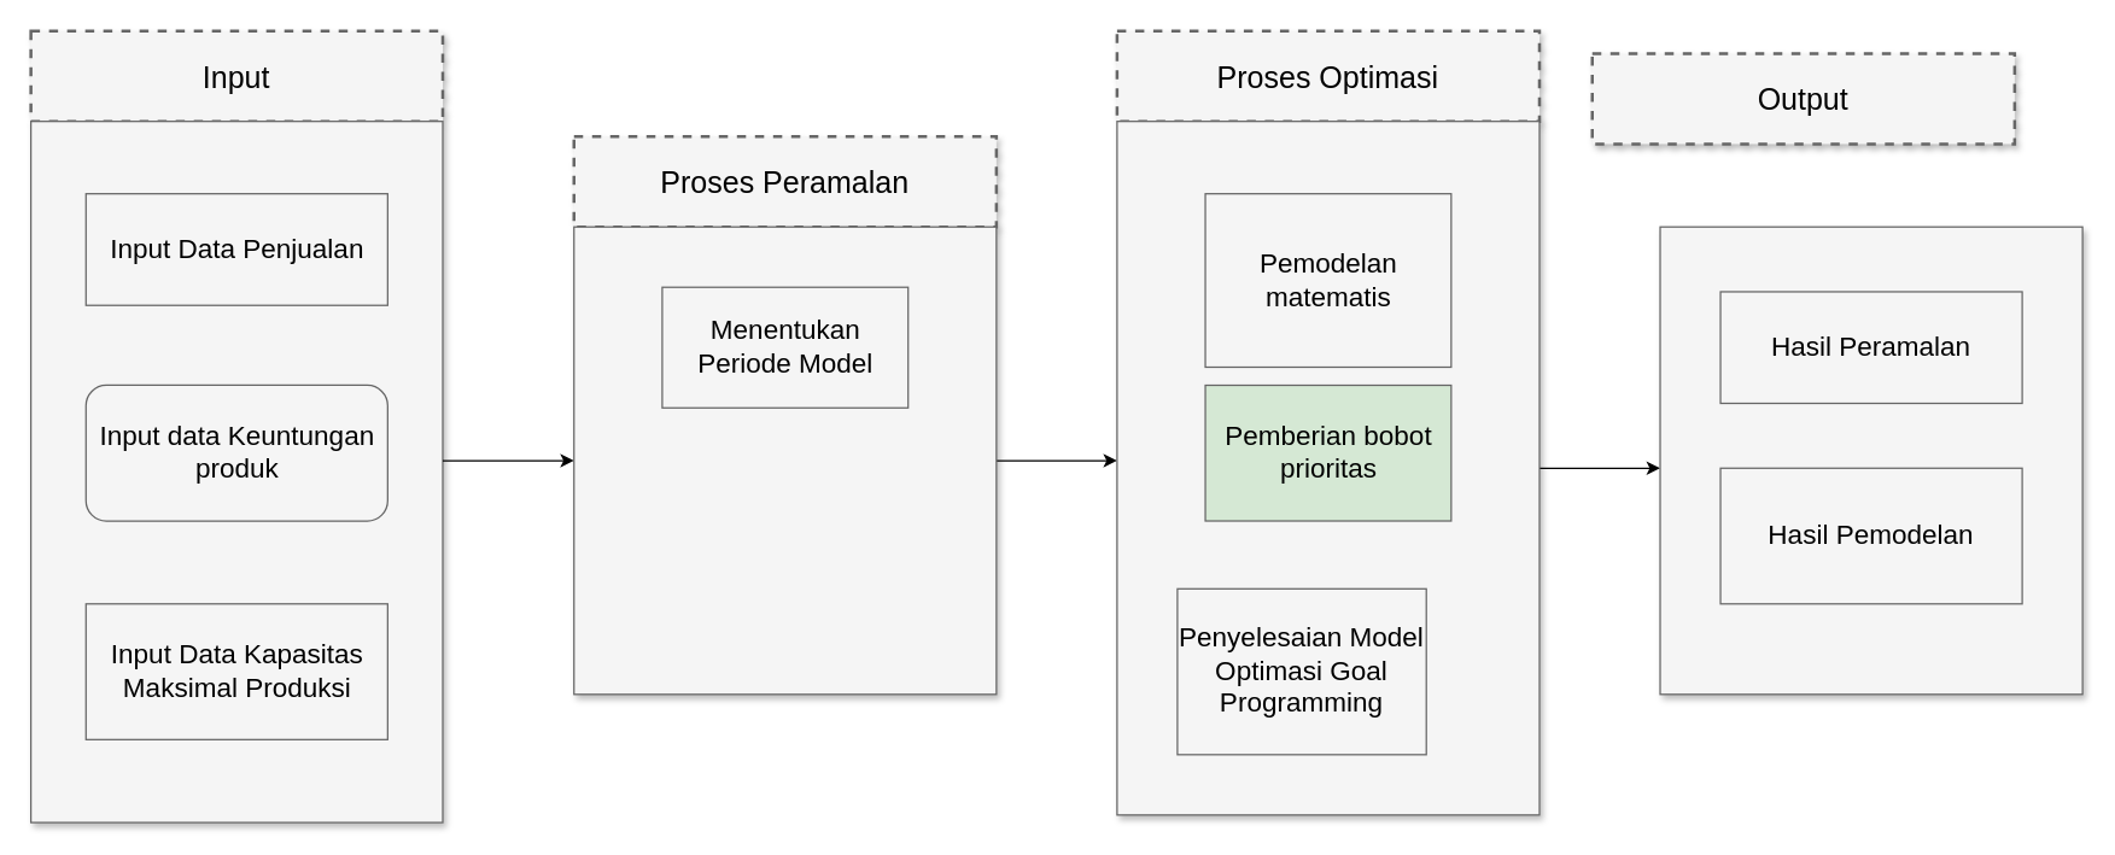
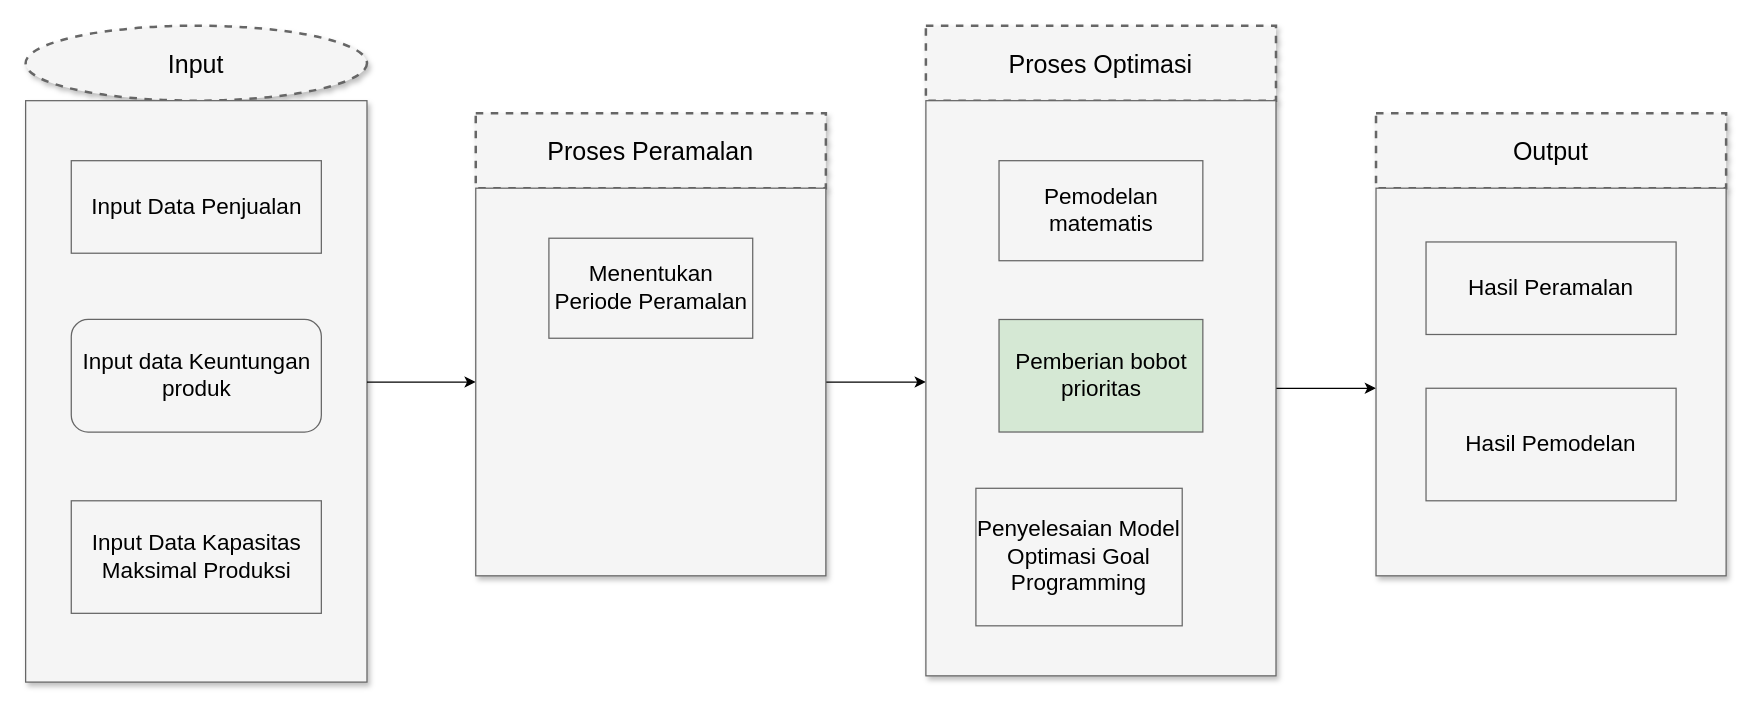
- <mxCell id="2" value="Input" style="whiteSpace=wrap;html=1;shadow=1;fontSize=20;fillColor=#f5f5f5;strokeColor=#666666;strokeWidth=2;dashed=1;" vertex="1" parent="1"><mxGeometry x="20" y="20" width="273" height="60" as="geometry" /></mxCell>
+ <mxCell id="2" value="Input" style="ellipse;whiteSpace=wrap;html=1;shadow=1;fontSize=20;fillColor=#f5f5f5;strokeColor=#666666;strokeWidth=2;dashed=1;" vertex="1" parent="1"><mxGeometry x="20" y="20" width="273" height="60" as="geometry" /></mxCell>
- <mxCell id="3" value="Output" style="whiteSpace=wrap;html=1;shadow=1;fontSize=20;fillColor=#f5f5f5;strokeColor=#666666;strokeWidth=2;dashed=1;" vertex="1" parent="1"><mxGeometry x="1055" y="35" width="280" height="60" as="geometry" /></mxCell>
+ <mxCell id="3" value="Output" style="whiteSpace=wrap;html=1;shadow=1;fontSize=20;fillColor=#f5f5f5;strokeColor=#666666;strokeWidth=2;dashed=1;" vertex="1" parent="1"><mxGeometry x="1100" y="90" width="280" height="60" as="geometry" /></mxCell>
- <mxCell id="16" value="&lt;div&gt;&lt;span style=&quot;background-color: initial;&quot;&gt;Pemodelan matematis&lt;/span&gt;&lt;/div&gt;" style="whiteSpace=wrap;html=1;shadow=0;fontSize=18;fillColor=#f5f5f5;strokeColor=#666666;" vertex="1" parent="1"><mxGeometry x="798.5" y="128" width="163" height="115" as="geometry" /></mxCell>
+ <mxCell id="16" value="&lt;div&gt;&lt;span style=&quot;background-color: initial;&quot;&gt;Pemodelan matematis&lt;/span&gt;&lt;/div&gt;" style="whiteSpace=wrap;html=1;shadow=0;fontSize=18;fillColor=#f5f5f5;strokeColor=#666666;" vertex="1" parent="1"><mxGeometry x="798.5" y="128" width="163" height="80" as="geometry" /></mxCell>
- <mxCell id="12" value="&lt;div&gt;&lt;span style=&quot;background-color: initial;&quot;&gt;Menentukan Periode Model&lt;/span&gt;&lt;/div&gt;" style="whiteSpace=wrap;html=1;shadow=0;fontSize=18;fillColor=#f5f5f5;strokeColor=#666666;" vertex="1" parent="1"><mxGeometry x="438.5" y="190" width="163" height="80" as="geometry" /></mxCell>
+ <mxCell id="12" value="&lt;div&gt;&lt;span style=&quot;background-color: initial;&quot;&gt;Menentukan Periode Peramalan&lt;/span&gt;&lt;/div&gt;" style="whiteSpace=wrap;html=1;shadow=0;fontSize=18;fillColor=#f5f5f5;strokeColor=#666666;" vertex="1" parent="1"><mxGeometry x="438.5" y="190" width="163" height="80" as="geometry" /></mxCell>
